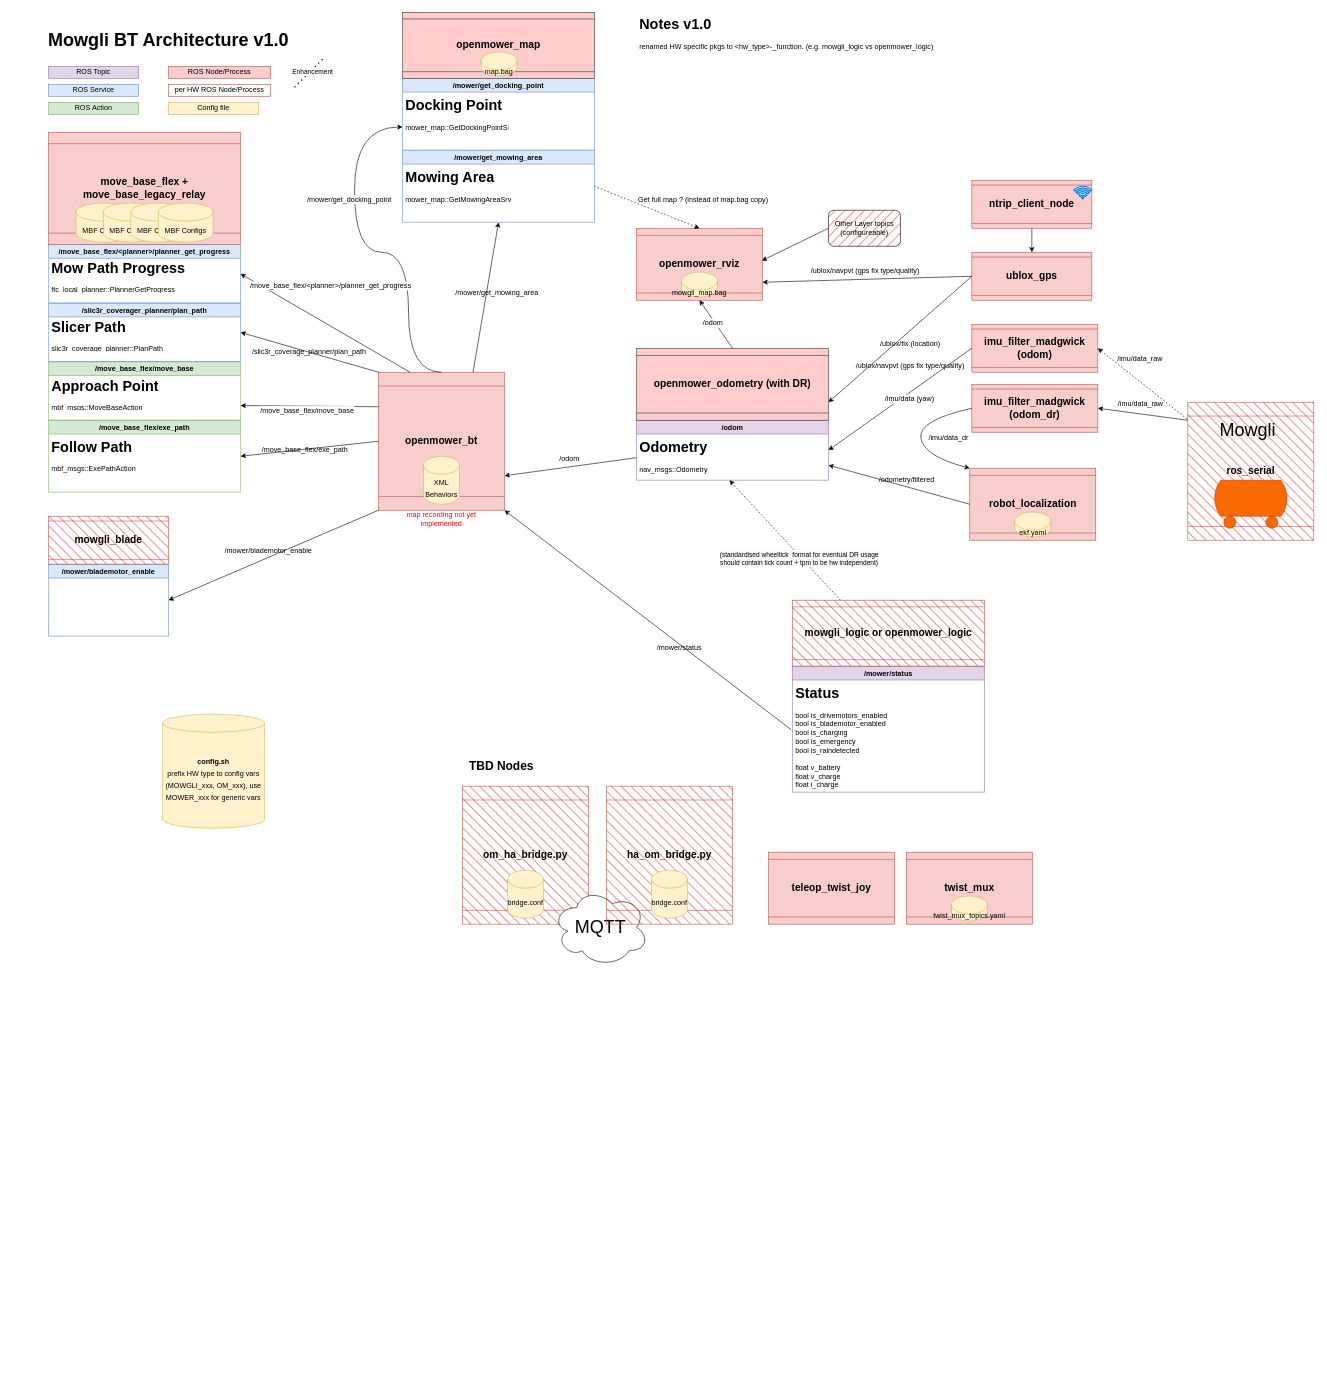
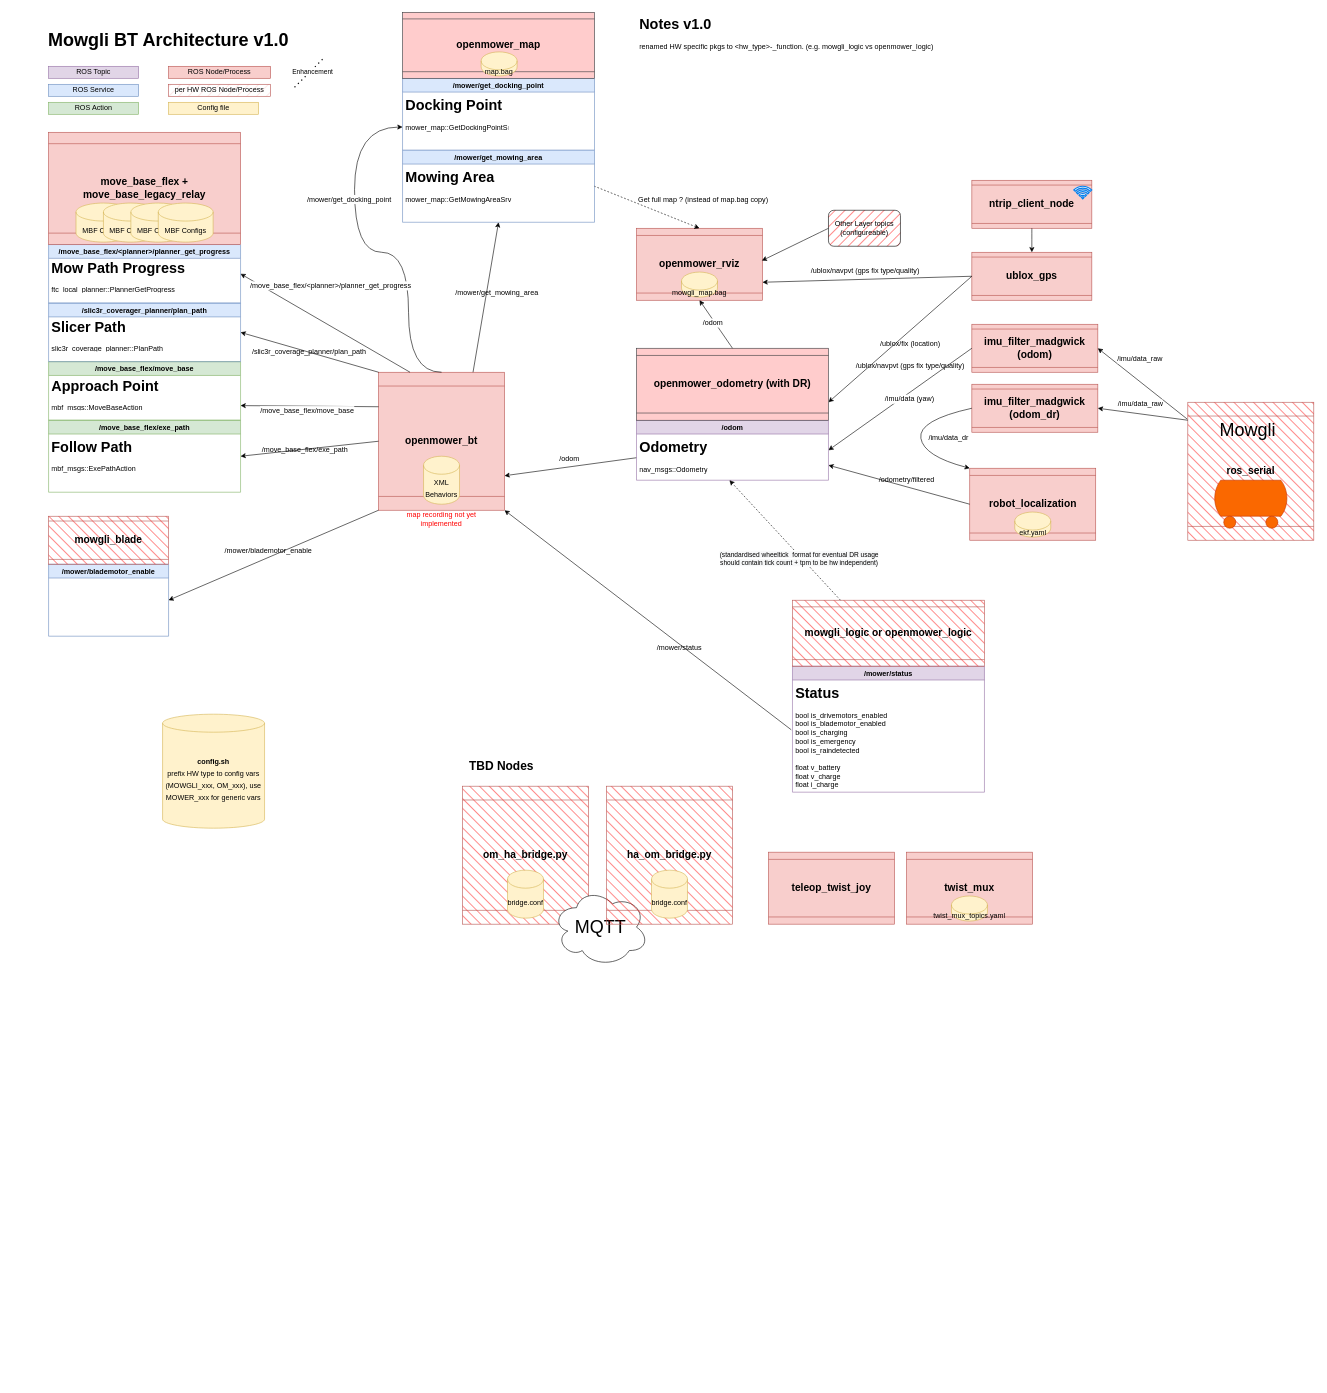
- <mxCell id="69" value="" style="endArrow=classic;html=1;rounded=0;labelBackgroundColor=none;fontSize=12;exitX=0.122;exitY=1.005;exitDx=0;exitDy=0;entryX=0.5;entryY=0;entryDx=0;entryDy=0;exitPerimeter=0;dashed=1;" parent="1" source="14" target="8" edge="1"><mxGeometry width="50" height="50" relative="1" as="geometry"><mxPoint x="1989" y="737.5" as="sourcePoint" /><mxPoint x="1839" y="730" as="targetPoint" /></mxGeometry></mxCell>
+ <mxCell id="69" value="" style="endArrow=classic;html=1;rounded=0;labelBackgroundColor=none;fontSize=12;exitX=0.122;exitY=1.005;exitDx=0;exitDy=0;entryX=0.5;entryY=0;entryDx=0;entryDy=0;exitPerimeter=0;" parent="1" source="14" target="8" edge="1"><mxGeometry width="50" height="50" relative="1" as="geometry"><mxPoint x="1989" y="737.5" as="sourcePoint" /><mxPoint x="1839" y="730" as="targetPoint" /></mxGeometry></mxCell>
